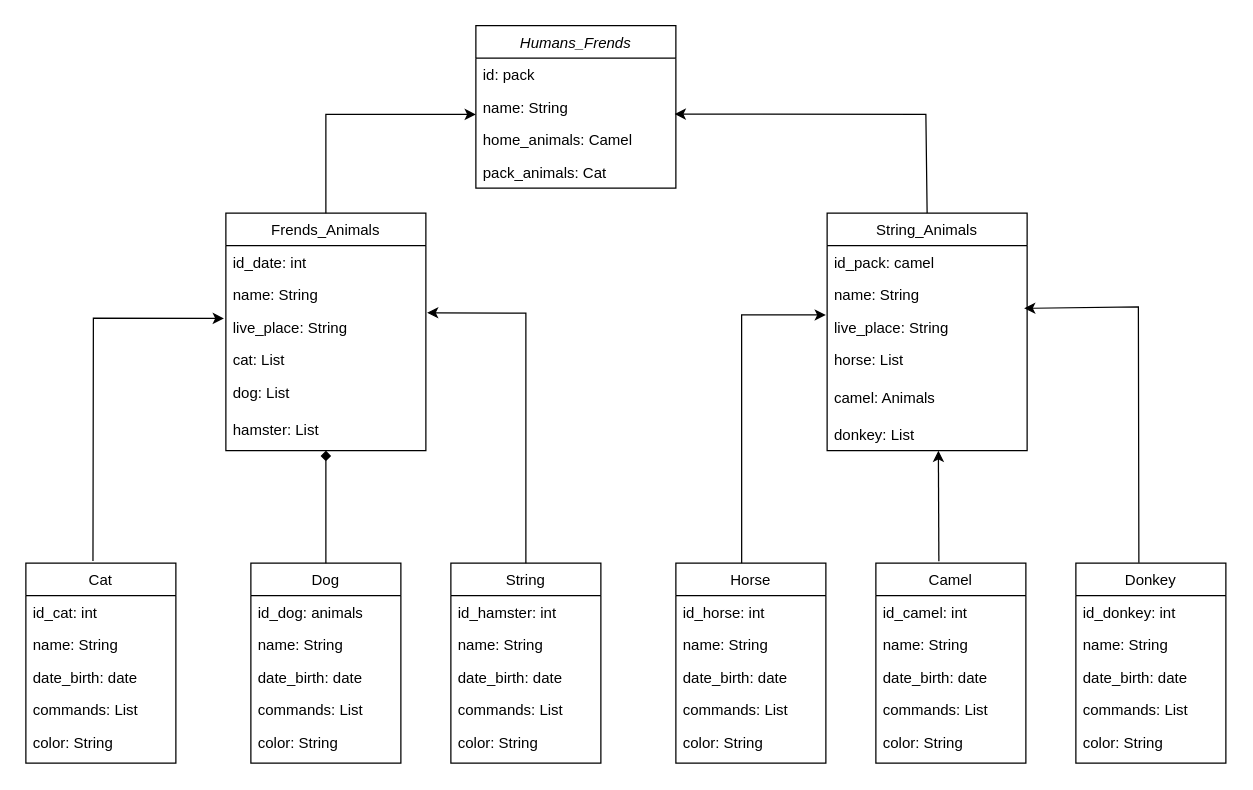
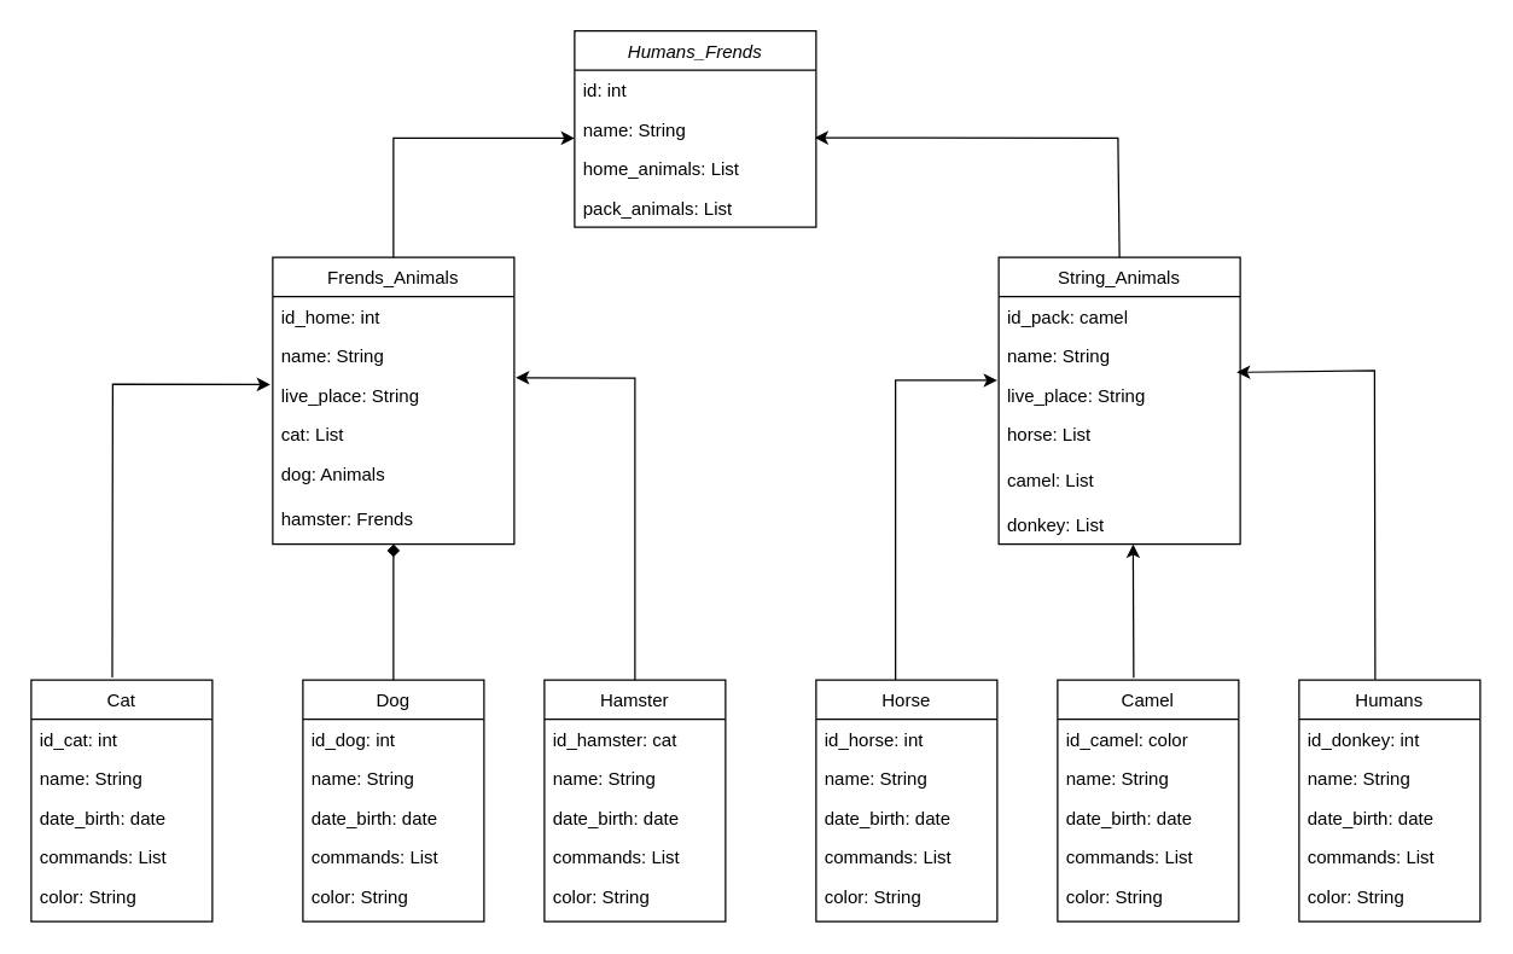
- <mxCell id="3" value="id: pack" style="text;align=left;verticalAlign=top;spacingLeft=4;spacingRight=4;overflow=hidden;rotatable=0;points=[[0,0.5],[1,0.5]];portConstraint=eastwest;" vertex="1" parent="2"><mxGeometry y="26" width="160" height="26" as="geometry" /></mxCell>
+ <mxCell id="3" value="id: int" style="text;align=left;verticalAlign=top;spacingLeft=4;spacingRight=4;overflow=hidden;rotatable=0;points=[[0,0.5],[1,0.5]];portConstraint=eastwest;" vertex="1" parent="2"><mxGeometry y="26" width="160" height="26" as="geometry" /></mxCell>
- <mxCell id="5" value="home_animals: Camel" style="text;align=left;verticalAlign=top;spacingLeft=4;spacingRight=4;overflow=hidden;rotatable=0;points=[[0,0.5],[1,0.5]];portConstraint=eastwest;rounded=0;shadow=0;html=0;" vertex="1" parent="2"><mxGeometry y="78" width="160" height="26" as="geometry" /></mxCell>
+ <mxCell id="5" value="home_animals: List" style="text;align=left;verticalAlign=top;spacingLeft=4;spacingRight=4;overflow=hidden;rotatable=0;points=[[0,0.5],[1,0.5]];portConstraint=eastwest;rounded=0;shadow=0;html=0;" vertex="1" parent="2"><mxGeometry y="78" width="160" height="26" as="geometry" /></mxCell>
- <mxCell id="6" value="pack_animals: Cat" style="text;align=left;verticalAlign=top;spacingLeft=4;spacingRight=4;overflow=hidden;rotatable=0;points=[[0,0.5],[1,0.5]];portConstraint=eastwest;rounded=0;shadow=0;html=0;" parent="2" vertex="1"><mxGeometry y="104" width="160" height="26" as="geometry" /></mxCell>
+ <mxCell id="6" value="pack_animals: List" style="text;align=left;verticalAlign=top;spacingLeft=4;spacingRight=4;overflow=hidden;rotatable=0;points=[[0,0.5],[1,0.5]];portConstraint=eastwest;rounded=0;shadow=0;html=0;" parent="2" vertex="1"><mxGeometry y="104" width="160" height="26" as="geometry" /></mxCell>
- <mxCell id="8" value="id_date: int" style="text;align=left;verticalAlign=top;spacingLeft=4;spacingRight=4;overflow=hidden;rotatable=0;points=[[0,0.5],[1,0.5]];portConstraint=eastwest;" parent="7" vertex="1"><mxGeometry y="26" width="160" height="26" as="geometry" /></mxCell>
+ <mxCell id="8" value="id_home: int" style="text;align=left;verticalAlign=top;spacingLeft=4;spacingRight=4;overflow=hidden;rotatable=0;points=[[0,0.5],[1,0.5]];portConstraint=eastwest;" parent="7" vertex="1"><mxGeometry y="26" width="160" height="26" as="geometry" /></mxCell>
- <mxCell id="12" value="dog: List" style="text;align=left;verticalAlign=top;spacingLeft=4;spacingRight=4;overflow=hidden;rotatable=0;points=[[0,0.5],[1,0.5]];portConstraint=eastwest;rounded=0;shadow=0;html=0;" vertex="1" parent="7"><mxGeometry y="130" width="160" height="30" as="geometry" /></mxCell>
+ <mxCell id="12" value="dog: Animals" style="text;align=left;verticalAlign=top;spacingLeft=4;spacingRight=4;overflow=hidden;rotatable=0;points=[[0,0.5],[1,0.5]];portConstraint=eastwest;rounded=0;shadow=0;html=0;" vertex="1" parent="7"><mxGeometry y="130" width="160" height="30" as="geometry" /></mxCell>
- <mxCell id="19" value="camel: Animals" style="text;align=left;verticalAlign=top;spacingLeft=4;spacingRight=4;overflow=hidden;rotatable=0;points=[[0,0.5],[1,0.5]];portConstraint=eastwest;rounded=0;shadow=0;html=0;" vertex="1" parent="14"><mxGeometry y="134" width="160" height="30" as="geometry" /></mxCell>
+ <mxCell id="19" value="camel: List" style="text;align=left;verticalAlign=top;spacingLeft=4;spacingRight=4;overflow=hidden;rotatable=0;points=[[0,0.5],[1,0.5]];portConstraint=eastwest;rounded=0;shadow=0;html=0;" vertex="1" parent="14"><mxGeometry y="134" width="160" height="30" as="geometry" /></mxCell>
- <mxCell id="13" value="hamster: List" style="text;align=left;verticalAlign=top;spacingLeft=4;spacingRight=4;overflow=hidden;rotatable=0;points=[[0,0.5],[1,0.5]];portConstraint=eastwest;rounded=0;shadow=0;html=0;" vertex="1" parent="7"><mxGeometry y="160" width="160" height="30" as="geometry" /></mxCell>
+ <mxCell id="13" value="hamster: Frends" style="text;align=left;verticalAlign=top;spacingLeft=4;spacingRight=4;overflow=hidden;rotatable=0;points=[[0,0.5],[1,0.5]];portConstraint=eastwest;rounded=0;shadow=0;html=0;" vertex="1" parent="7"><mxGeometry y="160" width="160" height="30" as="geometry" /></mxCell>
- <mxCell id="35" value="String" style="swimlane;fontStyle=0;align=center;verticalAlign=top;childLayout=stackLayout;horizontal=1;startSize=26;horizontalStack=0;resizeParent=1;resizeLast=0;collapsible=1;marginBottom=0;rounded=0;shadow=0;strokeWidth=1;" vertex="1" parent="1"><mxGeometry x="360" y="450" width="120" height="160" as="geometry"><mxRectangle x="130" y="380" width="160" height="26" as="alternateBounds" /></mxGeometry></mxCell>
+ <mxCell id="35" value="Hamster" style="swimlane;fontStyle=0;align=center;verticalAlign=top;childLayout=stackLayout;horizontal=1;startSize=26;horizontalStack=0;resizeParent=1;resizeLast=0;collapsible=1;marginBottom=0;rounded=0;shadow=0;strokeWidth=1;" vertex="1" parent="1"><mxGeometry x="360" y="450" width="120" height="160" as="geometry"><mxRectangle x="130" y="380" width="160" height="26" as="alternateBounds" /></mxGeometry></mxCell>
- <mxCell id="53" value="Donkey" style="swimlane;fontStyle=0;align=center;verticalAlign=top;childLayout=stackLayout;horizontal=1;startSize=26;horizontalStack=0;resizeParent=1;resizeLast=0;collapsible=1;marginBottom=0;rounded=0;shadow=0;strokeWidth=1;" vertex="1" parent="1"><mxGeometry x="860" y="450" width="120" height="160" as="geometry"><mxRectangle x="130" y="380" width="160" height="26" as="alternateBounds" /></mxGeometry></mxCell>
+ <mxCell id="53" value="Humans" style="swimlane;fontStyle=0;align=center;verticalAlign=top;childLayout=stackLayout;horizontal=1;startSize=26;horizontalStack=0;resizeParent=1;resizeLast=0;collapsible=1;marginBottom=0;rounded=0;shadow=0;strokeWidth=1;" vertex="1" parent="1"><mxGeometry x="860" y="450" width="120" height="160" as="geometry"><mxRectangle x="130" y="380" width="160" height="26" as="alternateBounds" /></mxGeometry></mxCell>
- <mxCell id="30" value="id_dog: animals" style="text;align=left;verticalAlign=top;spacingLeft=4;spacingRight=4;overflow=hidden;rotatable=0;points=[[0,0.5],[1,0.5]];portConstraint=eastwest;" vertex="1" parent="29"><mxGeometry y="26" width="120" height="26" as="geometry" /></mxCell>
+ <mxCell id="30" value="id_dog: int" style="text;align=left;verticalAlign=top;spacingLeft=4;spacingRight=4;overflow=hidden;rotatable=0;points=[[0,0.5],[1,0.5]];portConstraint=eastwest;" vertex="1" parent="29"><mxGeometry y="26" width="120" height="26" as="geometry" /></mxCell>
- <mxCell id="36" value="id_hamster: int" style="text;align=left;verticalAlign=top;spacingLeft=4;spacingRight=4;overflow=hidden;rotatable=0;points=[[0,0.5],[1,0.5]];portConstraint=eastwest;" vertex="1" parent="35"><mxGeometry y="26" width="120" height="26" as="geometry" /></mxCell>
+ <mxCell id="36" value="id_hamster: cat" style="text;align=left;verticalAlign=top;spacingLeft=4;spacingRight=4;overflow=hidden;rotatable=0;points=[[0,0.5],[1,0.5]];portConstraint=eastwest;" vertex="1" parent="35"><mxGeometry y="26" width="120" height="26" as="geometry" /></mxCell>
- <mxCell id="48" value="id_camel: int" style="text;align=left;verticalAlign=top;spacingLeft=4;spacingRight=4;overflow=hidden;rotatable=0;points=[[0,0.5],[1,0.5]];portConstraint=eastwest;" vertex="1" parent="47"><mxGeometry y="26" width="120" height="26" as="geometry" /></mxCell>
+ <mxCell id="48" value="id_camel: color" style="text;align=left;verticalAlign=top;spacingLeft=4;spacingRight=4;overflow=hidden;rotatable=0;points=[[0,0.5],[1,0.5]];portConstraint=eastwest;" vertex="1" parent="47"><mxGeometry y="26" width="120" height="26" as="geometry" /></mxCell>
